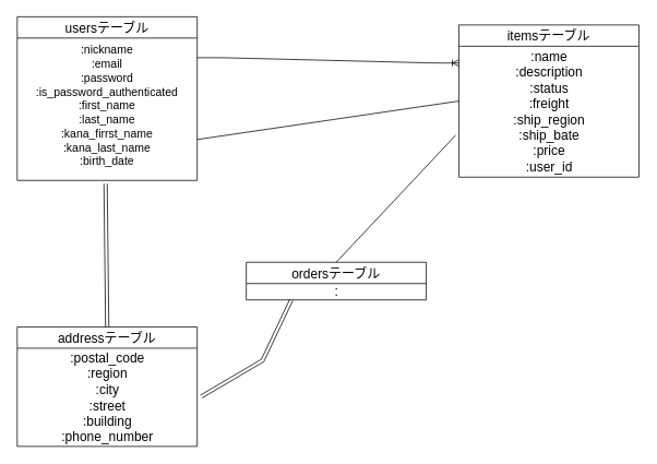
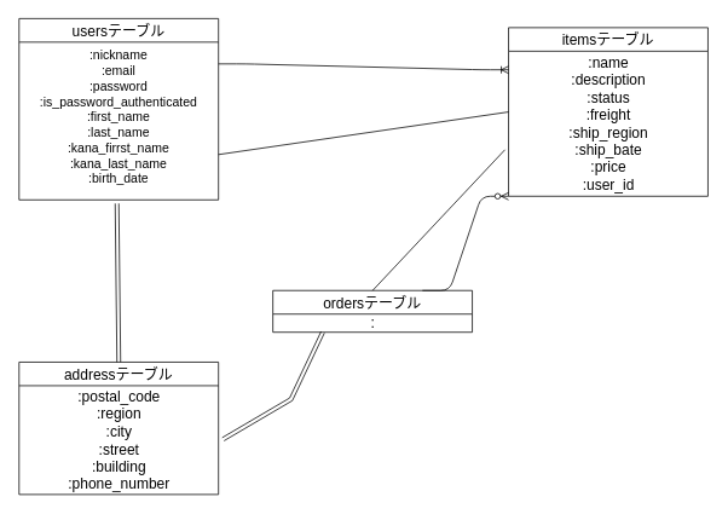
+ <mxCell id="13" value="" style="edgeStyle=entityRelationEdgeStyle;fontSize=12;html=1;endArrow=ERzeroToMany;endFill=1;align=center;exitX=0.75;exitY=0;exitDx=0;exitDy=0;entryX=0;entryY=1;entryDx=0;entryDy=0;" edge="1" parent="1" source="11" target="8"><mxGeometry width="100" height="100" relative="1" as="geometry"><mxPoint x="520" y="360" as="sourcePoint" /><mxPoint x="680" y="270" as="targetPoint" /></mxGeometry></mxCell>
